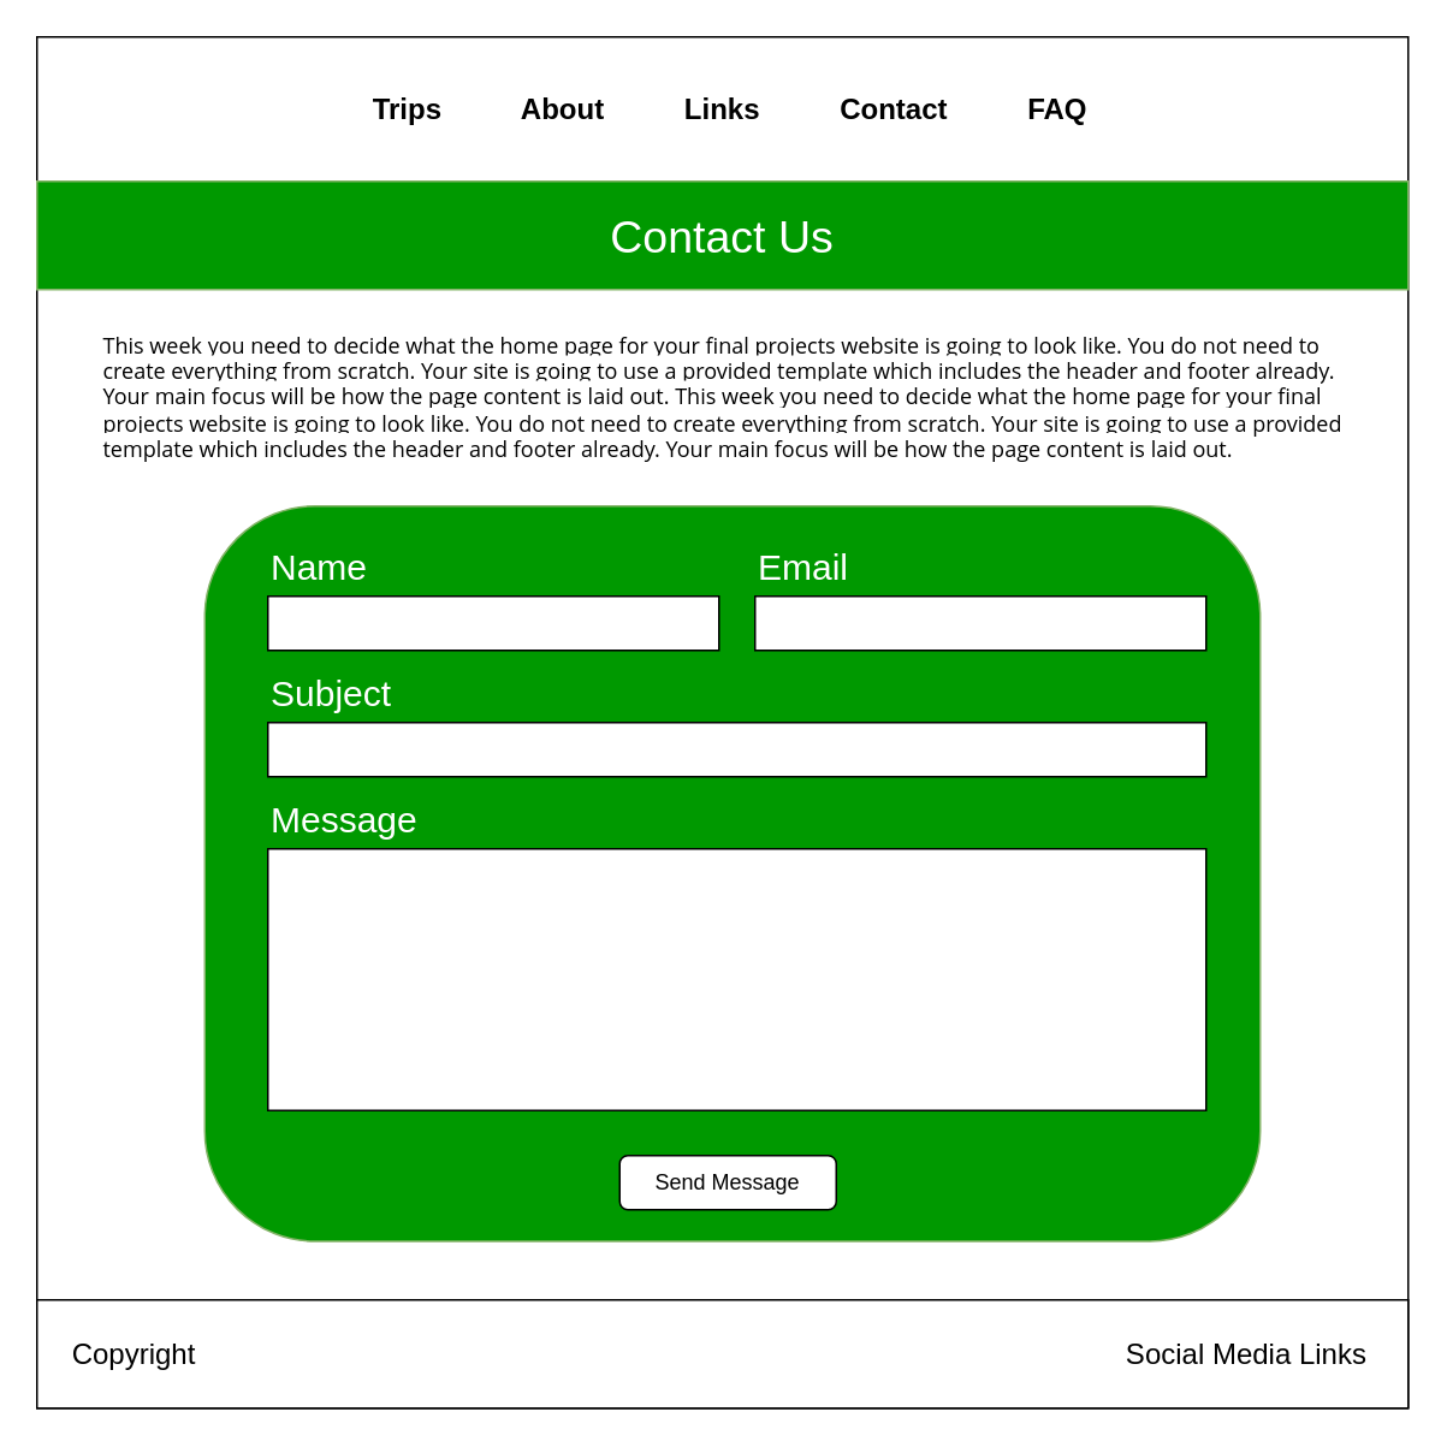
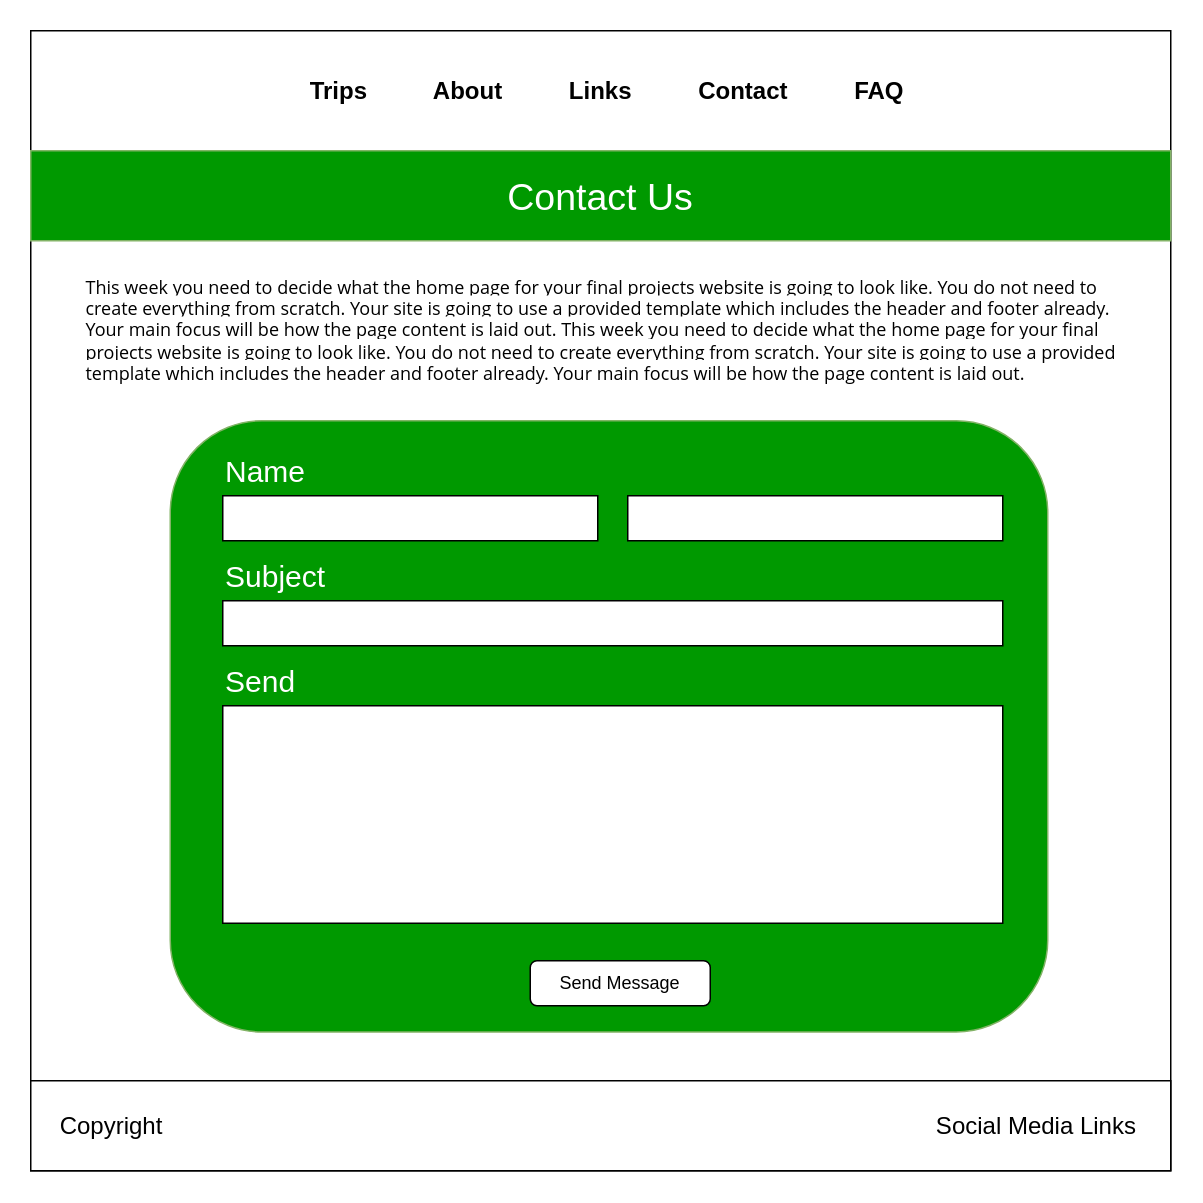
- <mxCell id="12" value="&lt;font color=&quot;#ffffff&quot;&gt;Email&lt;/font&gt;" style="rounded=0;whiteSpace=wrap;html=1;fillColor=#ffffff;gradientColor=none;fontSize=20;strokeColor=#FFFFFF;align=left;opacity=0;" vertex="1" parent="1"><mxGeometry x="418" y="300" width="150" height="25" as="geometry" /></mxCell>
- <mxCell id="13" value="&lt;font color=&quot;#ffffff&quot;&gt;Message&lt;/font&gt;" style="rounded=0;whiteSpace=wrap;html=1;fillColor=#ffffff;gradientColor=none;fontSize=20;strokeColor=#FFFFFF;align=left;opacity=0;" vertex="1" parent="1"><mxGeometry x="148" y="440" width="150" height="25" as="geometry" /></mxCell>
+ <mxCell id="13" value="&lt;font color=&quot;#ffffff&quot;&gt;Send&lt;/font&gt;" style="rounded=0;whiteSpace=wrap;html=1;fillColor=#ffffff;gradientColor=none;fontSize=20;strokeColor=#FFFFFF;align=left;opacity=0;" vertex="1" parent="1"><mxGeometry x="148" y="440" width="150" height="25" as="geometry" /></mxCell>
- <mxCell id="16" value="Send Message" style="rounded=1;whiteSpace=wrap;html=1;" vertex="1" parent="1"><mxGeometry x="343" y="640" width="120" height="30" as="geometry" /></mxCell>
+ <mxCell id="16" value="Send Message" style="rounded=1;whiteSpace=wrap;html=1;" vertex="1" parent="1"><mxGeometry x="353" y="640" width="120" height="30" as="geometry" /></mxCell>
